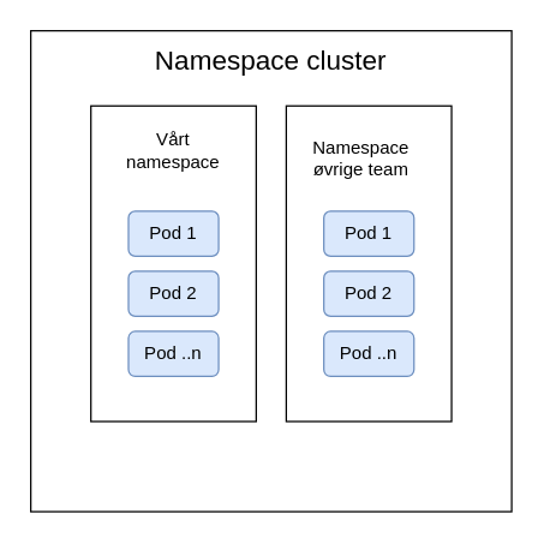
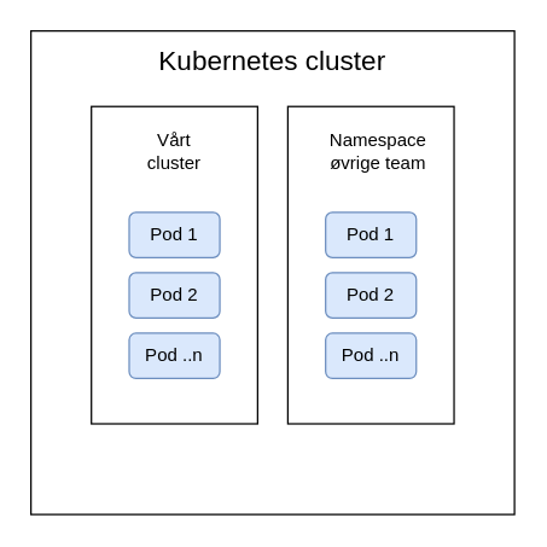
- <mxCell id="3" value="&lt;span style=&quot;font-size: 18px&quot;&gt;Namespace cluster&lt;/span&gt;" style="text;html=1;strokeColor=none;fillColor=none;align=center;verticalAlign=middle;whiteSpace=wrap;rounded=0;" vertex="1" parent="1"><mxGeometry x="70" y="25" width="220" height="30" as="geometry" /></mxCell>
+ <mxCell id="3" value="&lt;span style=&quot;font-size: 18px&quot;&gt;Kubernetes cluster&lt;/span&gt;" style="text;html=1;strokeColor=none;fillColor=none;align=center;verticalAlign=middle;whiteSpace=wrap;rounded=0;" vertex="1" parent="1"><mxGeometry x="70" y="25" width="220" height="30" as="geometry" /></mxCell>
- <mxCell id="5" value="Vårt&lt;br&gt;namespace" style="text;html=1;strokeColor=none;fillColor=none;align=center;verticalAlign=middle;whiteSpace=wrap;rounded=0;" vertex="1" parent="1"><mxGeometry x="80" y="90" width="70" height="20" as="geometry" /></mxCell>
+ <mxCell id="5" value="Vårt&lt;br&gt;cluster" style="text;html=1;strokeColor=none;fillColor=none;align=center;verticalAlign=middle;whiteSpace=wrap;rounded=0;" vertex="1" parent="1"><mxGeometry x="80" y="90" width="70" height="20" as="geometry" /></mxCell>
- <mxCell id="10" value="Namespace øvrige team" style="text;html=1;strokeColor=none;fillColor=none;align=center;verticalAlign=middle;whiteSpace=wrap;rounded=0;" vertex="1" parent="1"><mxGeometry x="200" y="95" width="80" height="20" as="geometry" /></mxCell>
+ <mxCell id="10" value="Namespace øvrige team" style="text;html=1;strokeColor=none;fillColor=none;align=center;verticalAlign=middle;whiteSpace=wrap;rounded=0;" vertex="1" parent="1"><mxGeometry x="210" y="90" width="80" height="20" as="geometry" /></mxCell>
